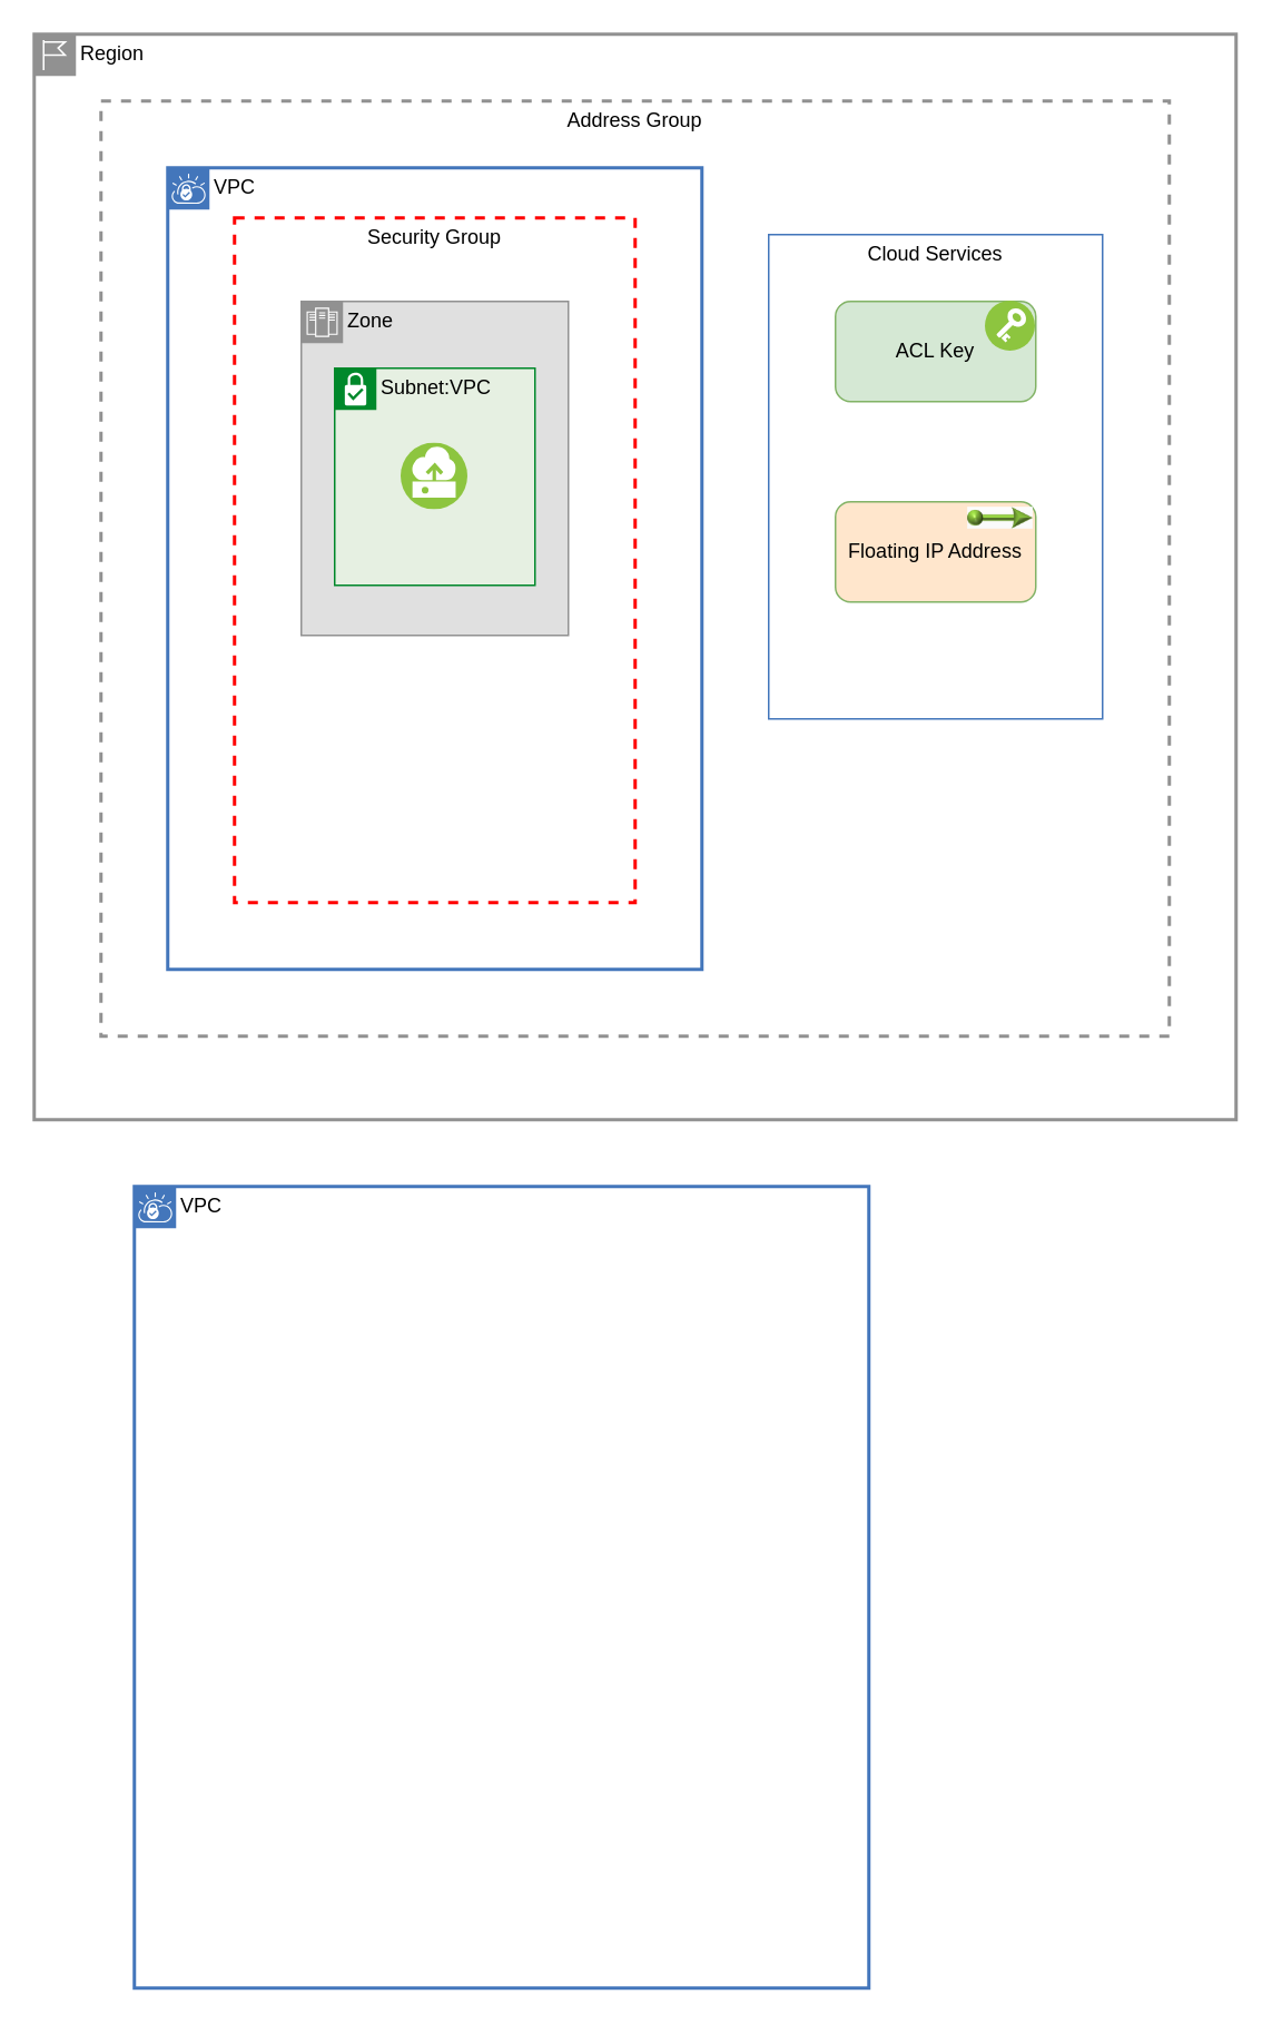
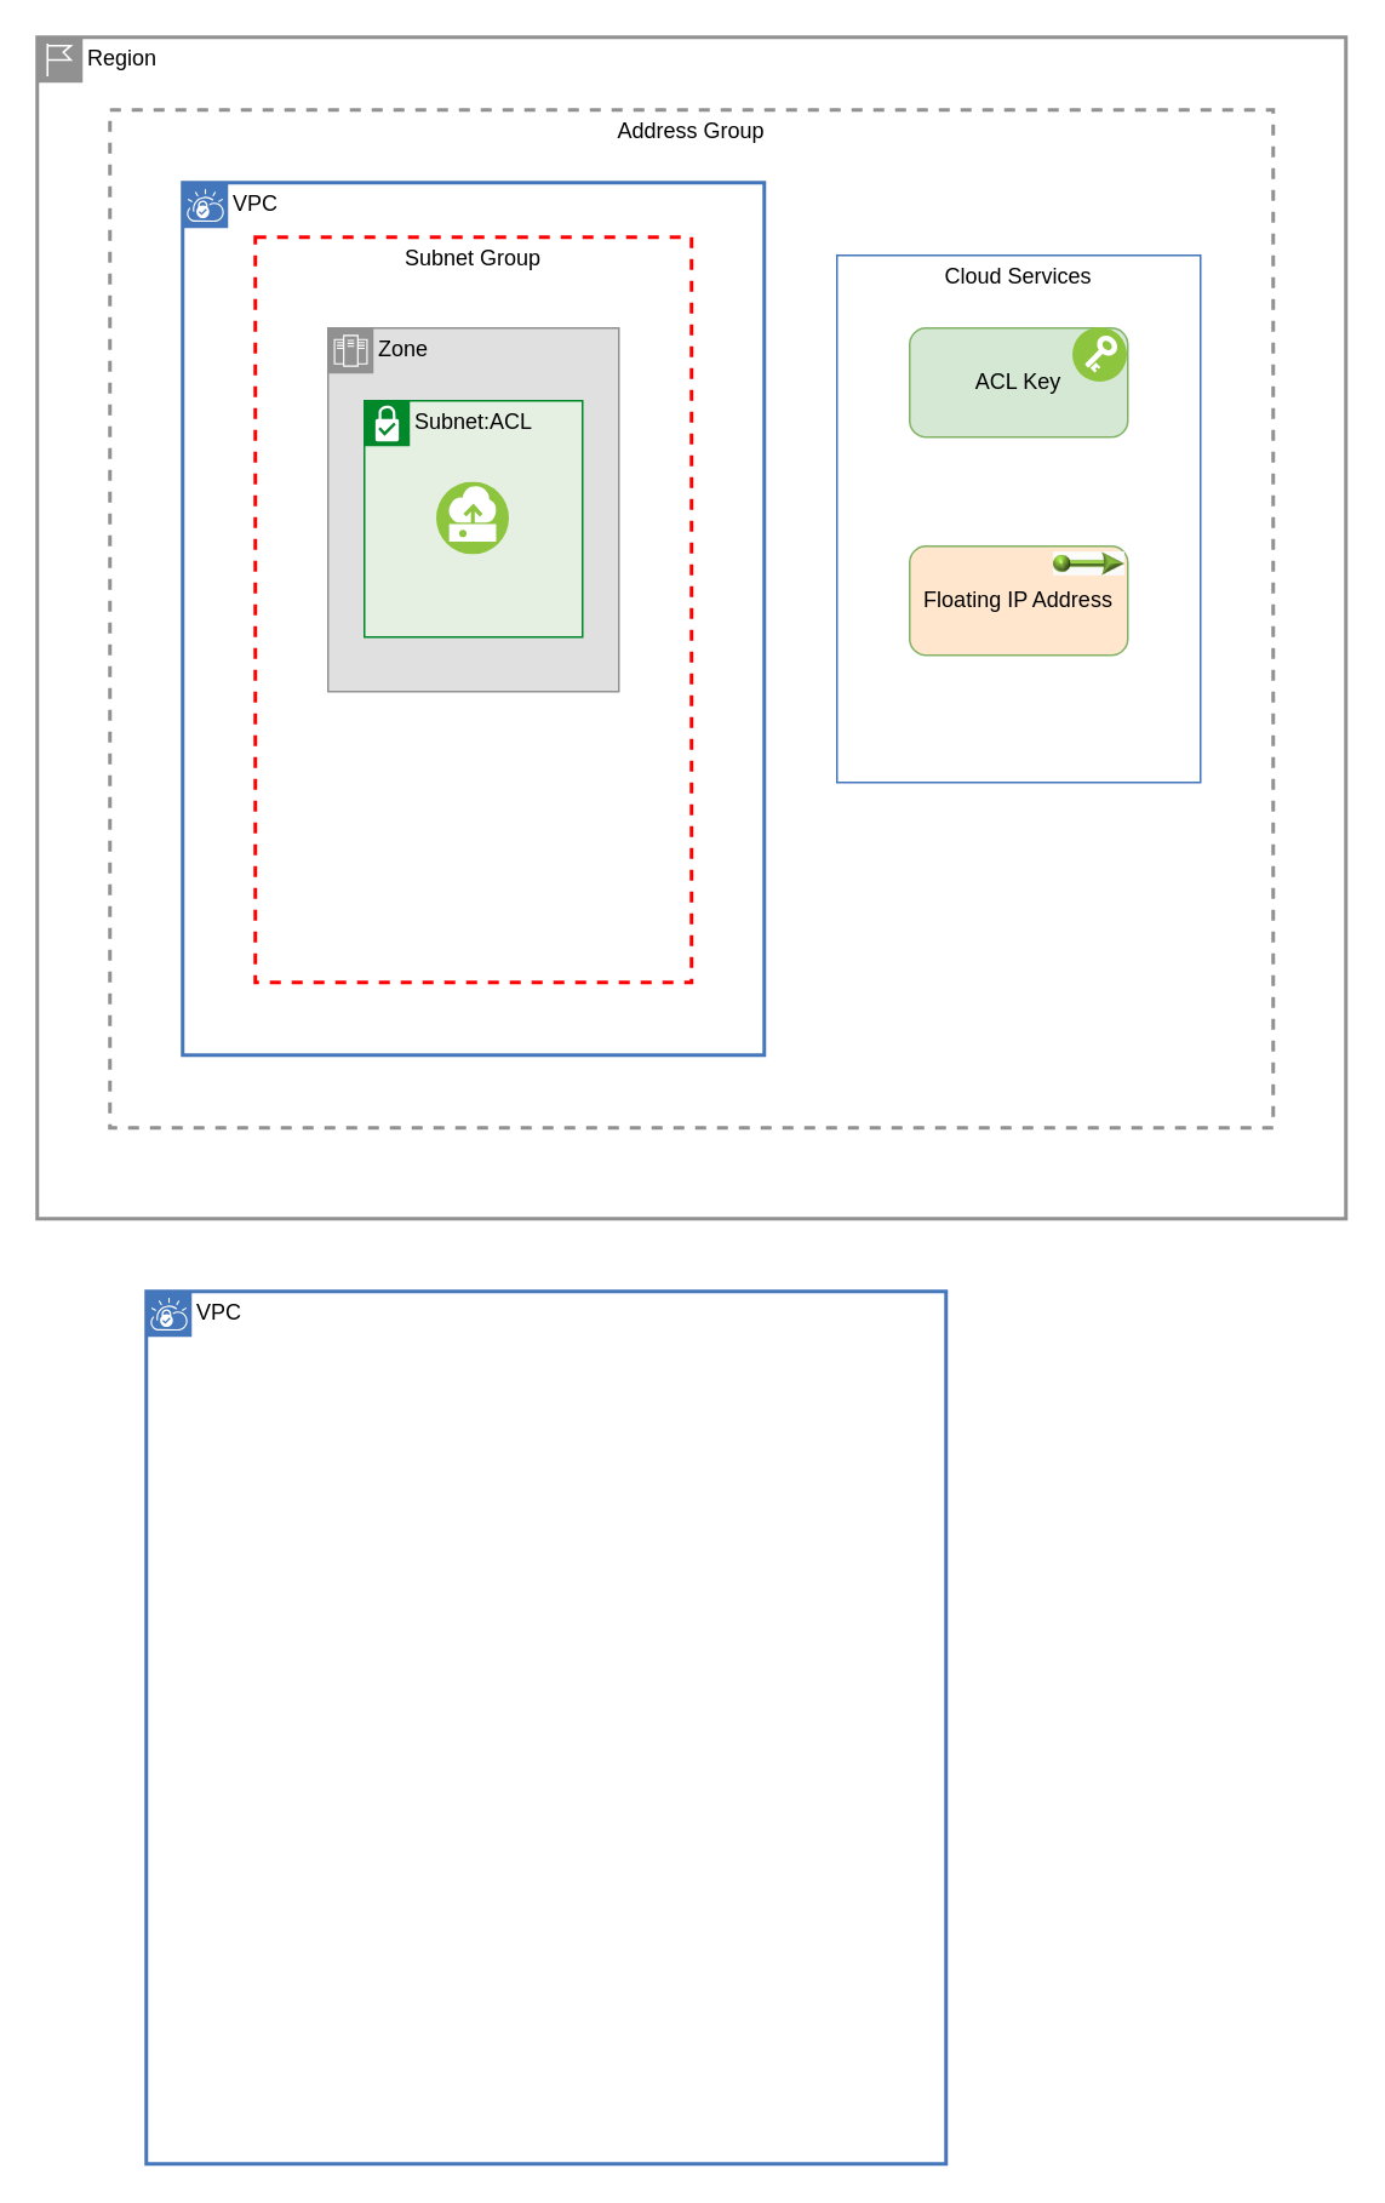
- <mxCell id="5" value="Security Group" style="fontStyle=0;verticalAlign=top;align=center;spacingTop=-2;fillColor=none;rounded=0;whiteSpace=wrap;html=1;strokeColor=#FF0000;strokeWidth=2;dashed=1;container=1;collapsible=0;expand=0;recursiveResize=0;" vertex="1" parent="4"><mxGeometry x="40" y="30" width="240" height="410" as="geometry" /></mxCell>
+ <mxCell id="5" value="Subnet Group" style="fontStyle=0;verticalAlign=top;align=center;spacingTop=-2;fillColor=none;rounded=0;whiteSpace=wrap;html=1;strokeColor=#FF0000;strokeWidth=2;dashed=1;container=1;collapsible=0;expand=0;recursiveResize=0;" vertex="1" parent="4"><mxGeometry x="40" y="30" width="240" height="410" as="geometry" /></mxCell>
- <mxCell id="7" value="Subnet:VPC" style="shape=mxgraph.ibm.box;prType=subnet;fontStyle=0;verticalAlign=top;align=left;spacingLeft=32;spacingTop=4;fillColor=#E6F0E2;rounded=0;whiteSpace=wrap;html=1;strokeColor=#00882B;strokeWidth=1;dashed=0;container=1;spacing=-4;collapsible=0;expand=0;recursiveResize=0;" vertex="1" parent="6"><mxGeometry x="20" y="40" width="120" height="130" as="geometry" /></mxCell>
+ <mxCell id="7" value="Subnet:ACL" style="shape=mxgraph.ibm.box;prType=subnet;fontStyle=0;verticalAlign=top;align=left;spacingLeft=32;spacingTop=4;fillColor=#E6F0E2;rounded=0;whiteSpace=wrap;html=1;strokeColor=#00882B;strokeWidth=1;dashed=0;container=1;spacing=-4;collapsible=0;expand=0;recursiveResize=0;" vertex="1" parent="6"><mxGeometry x="20" y="40" width="120" height="130" as="geometry" /></mxCell>
